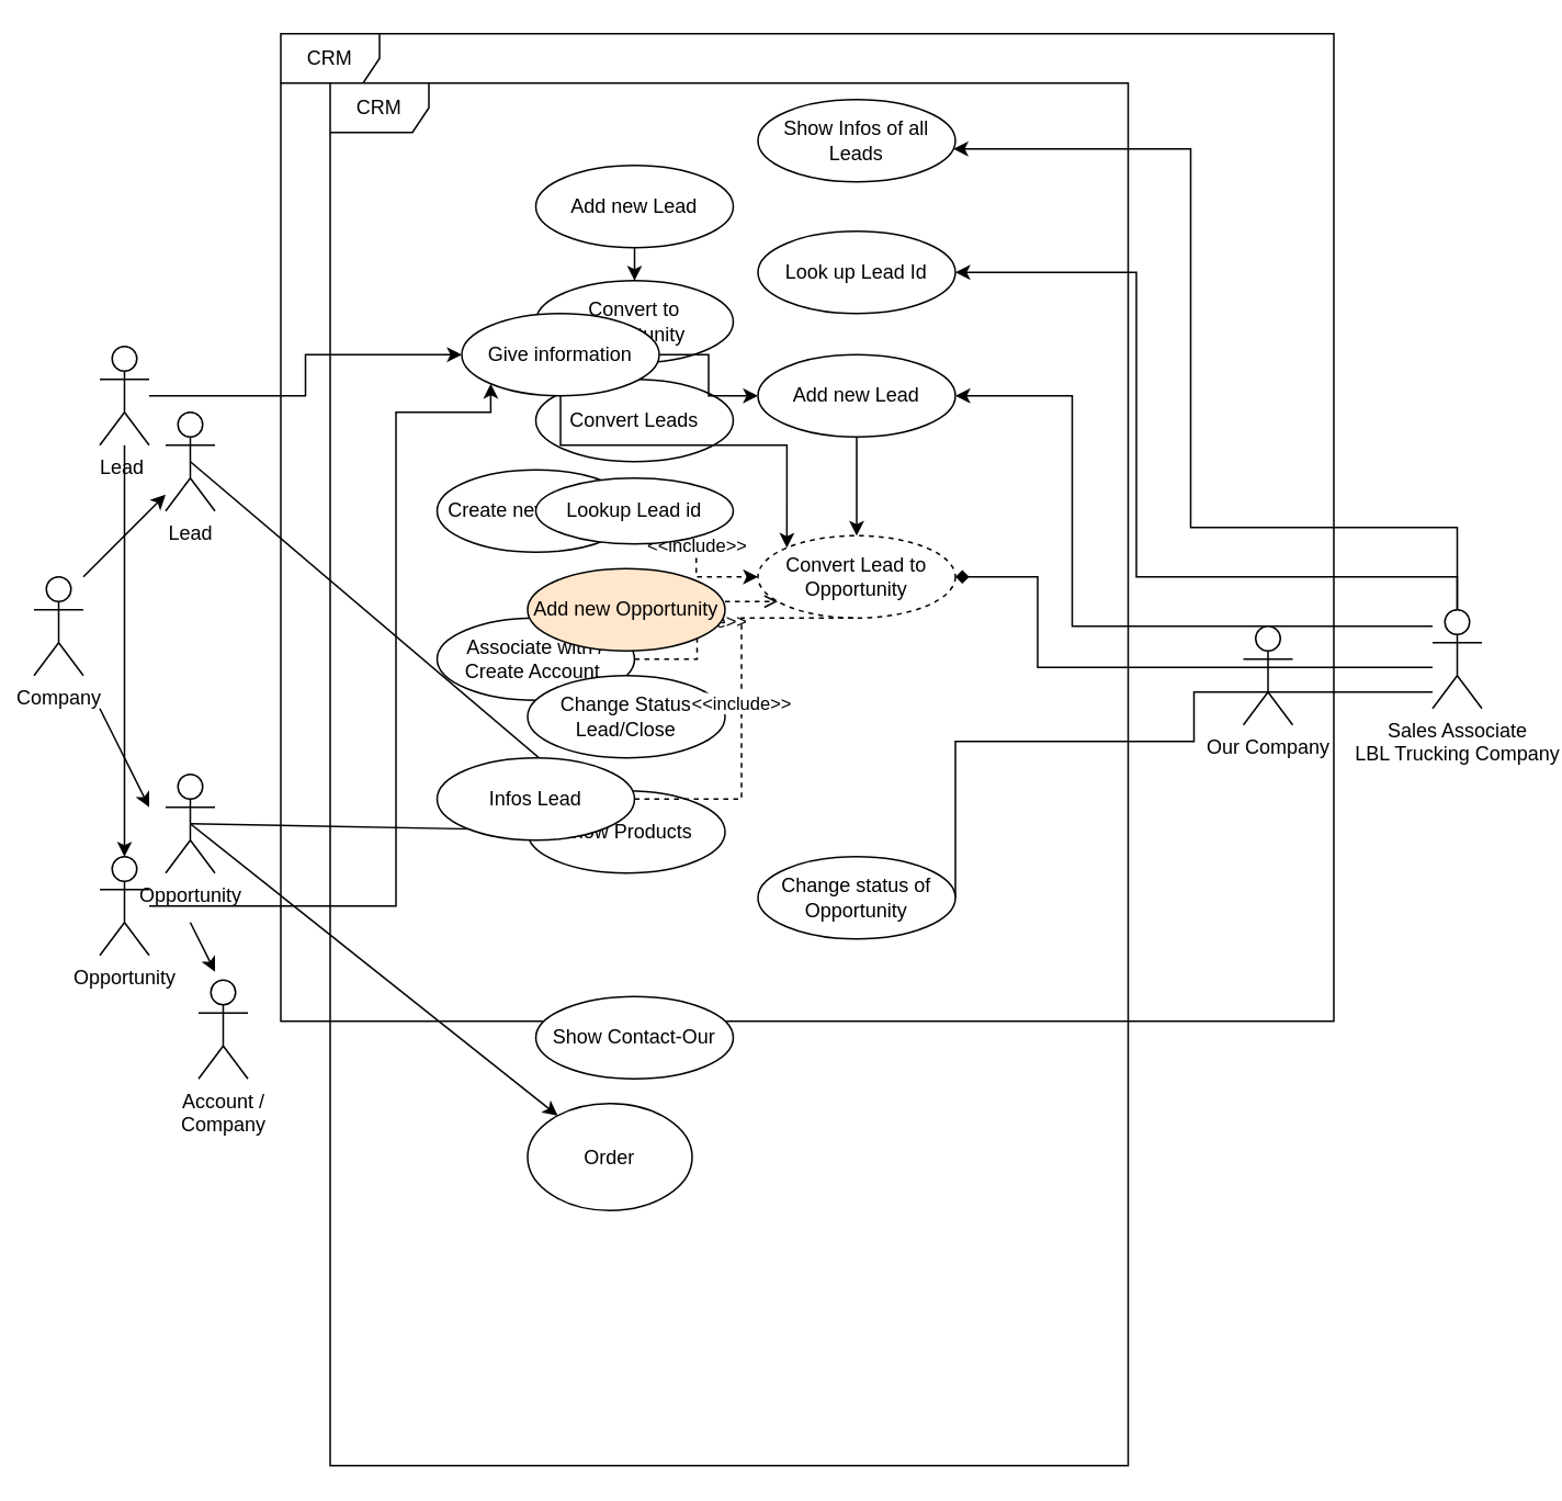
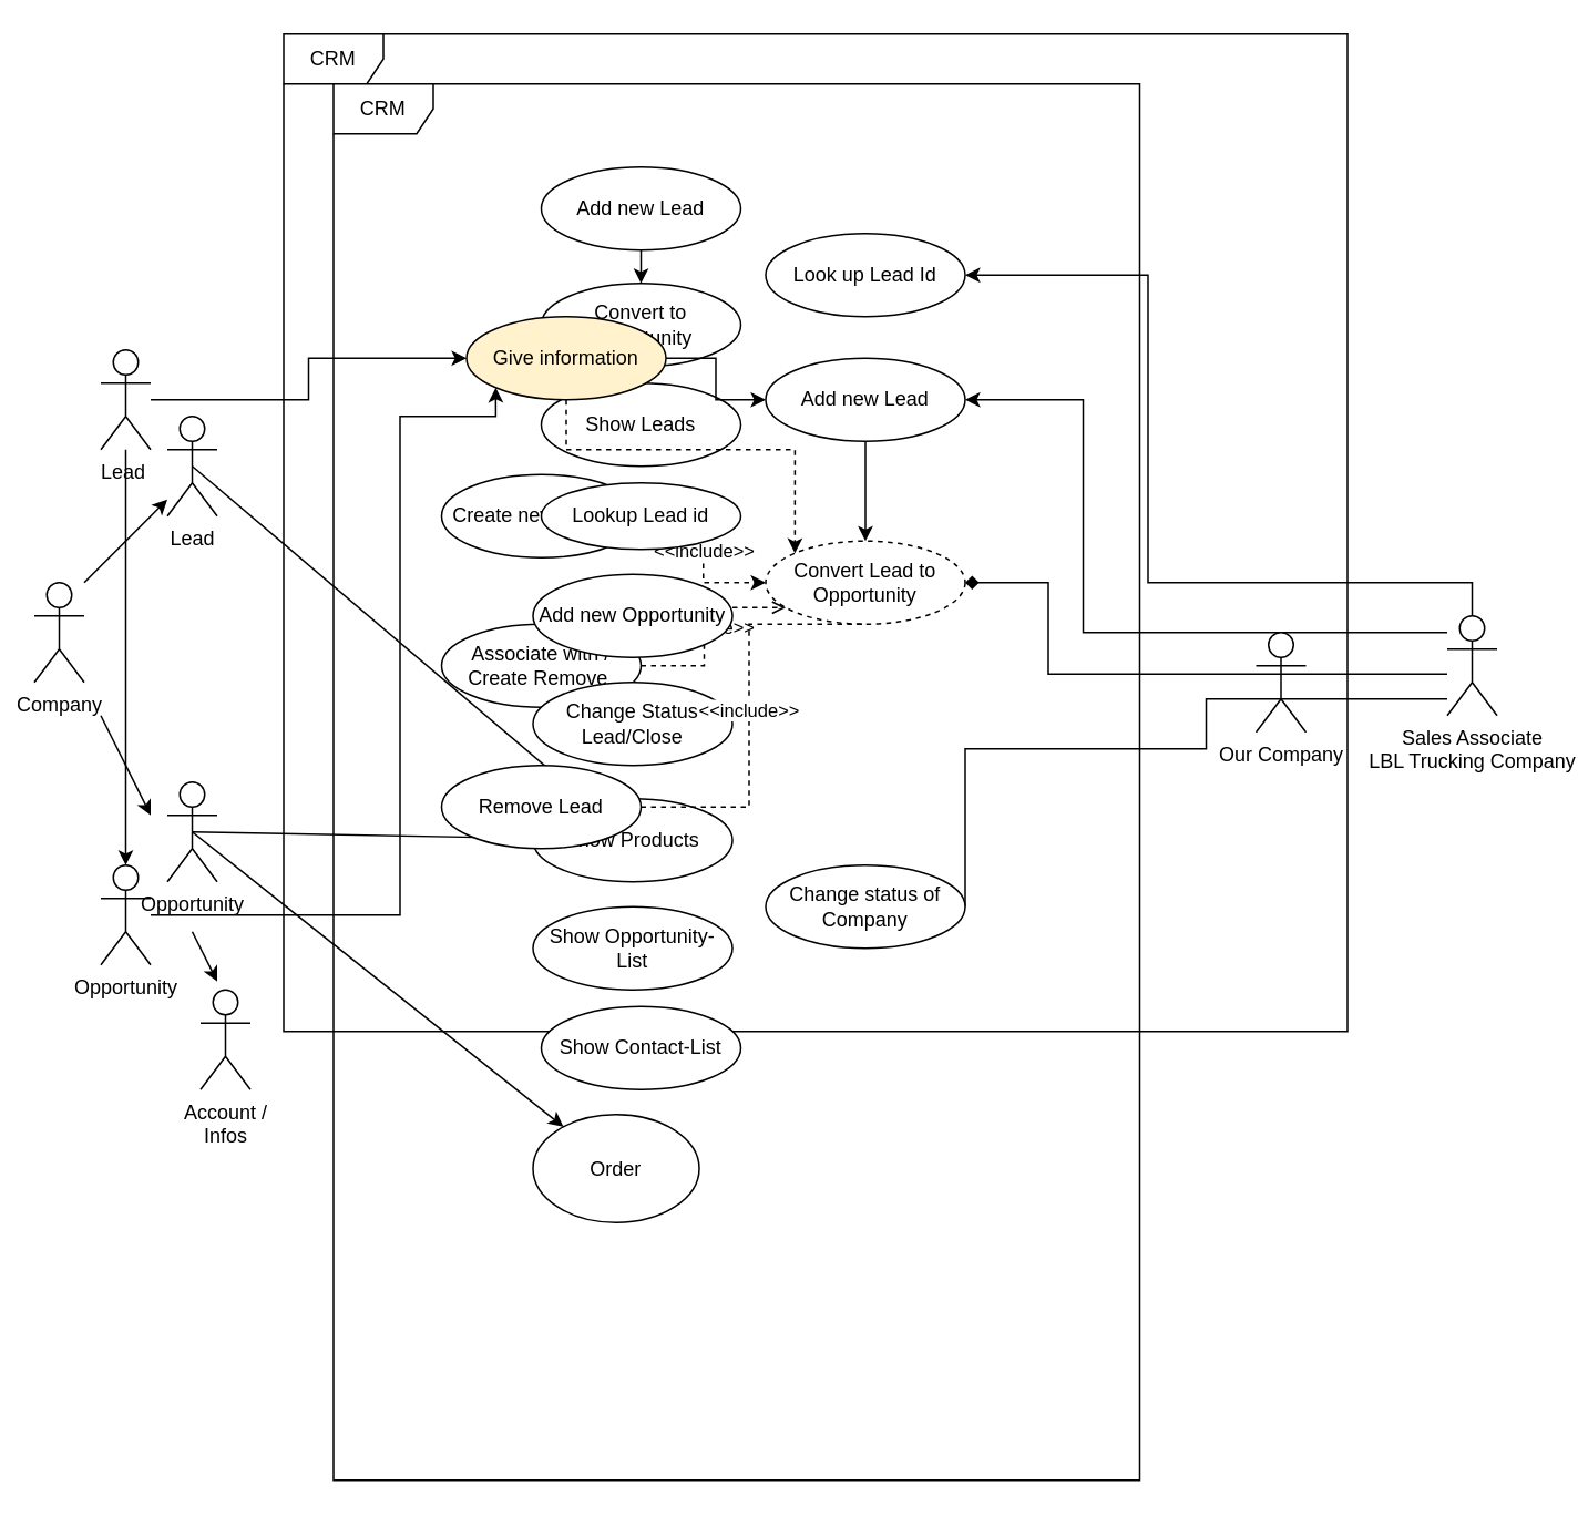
- <mxCell id="30" value="Show Infos of all Leads" style="ellipse;whiteSpace=wrap;html=1;" vertex="1" parent="1"><mxGeometry x="460" y="60" width="120" height="50" as="geometry" /></mxCell>
- <mxCell id="51" value="Give information" style="ellipse;whiteSpace=wrap;html=1;" vertex="1" parent="1"><mxGeometry x="280" y="190" width="120" height="50" as="geometry" /></mxCell>
+ <mxCell id="51" value="Give information" style="ellipse;whiteSpace=wrap;html=1;fillColor=#fff2cc;" vertex="1" parent="1"><mxGeometry x="280" y="190" width="120" height="50" as="geometry" /></mxCell>
- <mxCell id="8" style="edgeStyle=orthogonalEdgeStyle;rounded=0;orthogonalLoop=1;jettySize=auto;html=1;" edge="1" parent="1" source="14" target="30"><mxGeometry relative="1" as="geometry"><Array as="points"><mxPoint x="885" y="320" /><mxPoint x="723" y="320" /><mxPoint x="723" y="90" /></Array></mxGeometry></mxCell>
- <mxCell id="25" value="Convert Leads" style="ellipse;whiteSpace=wrap;html=1;" vertex="1" parent="1"><mxGeometry x="325" y="230" width="120" height="50" as="geometry" /></mxCell>
+ <mxCell id="25" value="Show Leads" style="ellipse;whiteSpace=wrap;html=1;" vertex="1" parent="1"><mxGeometry x="325" y="230" width="120" height="50" as="geometry" /></mxCell>
- <mxCell id="50" style="edgeStyle=orthogonalEdgeStyle;rounded=0;orthogonalLoop=1;jettySize=auto;html=1;entryX=0;entryY=0;entryDx=0;entryDy=0;" edge="1" parent="1" source="51" target="18"><mxGeometry relative="1" as="geometry"><Array as="points"><mxPoint x="340" y="270" /><mxPoint x="478" y="270" /></Array></mxGeometry></mxCell>
+ <mxCell id="50" style="edgeStyle=orthogonalEdgeStyle;rounded=0;orthogonalLoop=1;jettySize=auto;html=1;entryX=0;entryY=0;entryDx=0;entryDy=0;dashed=1;" edge="1" parent="1" source="51" target="18"><mxGeometry relative="1" as="geometry"><Array as="points"><mxPoint x="340" y="270" /><mxPoint x="478" y="270" /></Array></mxGeometry></mxCell>
- <mxCell id="33" value="Add new Opportunity" style="ellipse;whiteSpace=wrap;html=1;fillColor=#ffe6cc;" vertex="1" parent="1"><mxGeometry x="320" y="345" width="120" height="50" as="geometry" /></mxCell>
+ <mxCell id="33" value="Add new Opportunity" style="ellipse;whiteSpace=wrap;html=1;" vertex="1" parent="1"><mxGeometry x="320" y="345" width="120" height="50" as="geometry" /></mxCell>
- <mxCell id="28" value="Associate with / Create Account&amp;nbsp;" style="ellipse;whiteSpace=wrap;html=1;" vertex="1" parent="1"><mxGeometry x="265" y="375" width="120" height="50" as="geometry" /></mxCell>
+ <mxCell id="28" value="Associate with / Create Remove&amp;nbsp;" style="ellipse;whiteSpace=wrap;html=1;" vertex="1" parent="1"><mxGeometry x="265" y="375" width="120" height="50" as="geometry" /></mxCell>
- <mxCell id="48" value="Infos Lead" style="ellipse;whiteSpace=wrap;html=1;" vertex="1" parent="1"><mxGeometry x="265" y="460" width="120" height="50" as="geometry" /></mxCell>
+ <mxCell id="48" value="Remove Lead" style="ellipse;whiteSpace=wrap;html=1;" vertex="1" parent="1"><mxGeometry x="265" y="460" width="120" height="50" as="geometry" /></mxCell>
- <mxCell id="42" value="Change status of Opportunity" style="ellipse;whiteSpace=wrap;html=1;" vertex="1" parent="1"><mxGeometry x="460" y="520" width="120" height="50" as="geometry" /></mxCell>
+ <mxCell id="42" value="Change status of Company" style="ellipse;whiteSpace=wrap;html=1;" vertex="1" parent="1"><mxGeometry x="460" y="520" width="120" height="50" as="geometry" /></mxCell>
+ <mxCell id="43" value="Show Opportunity-List" style="ellipse;whiteSpace=wrap;html=1;" vertex="1" parent="1"><mxGeometry x="320" y="545" width="120" height="50" as="geometry" /></mxCell>
- <mxCell id="45" value="Show Contact-Our" style="ellipse;whiteSpace=wrap;html=1;" vertex="1" parent="1"><mxGeometry x="325" y="605" width="120" height="50" as="geometry" /></mxCell>
+ <mxCell id="45" value="Show Contact-List" style="ellipse;whiteSpace=wrap;html=1;" vertex="1" parent="1"><mxGeometry x="325" y="605" width="120" height="50" as="geometry" /></mxCell>
- <mxCell id="39" value="Account / &lt;br&gt;Company" style="shape=umlActor;verticalLabelPosition=bottom;verticalAlign=top;html=1;" vertex="1" parent="1"><mxGeometry x="120" y="595" width="30" height="60" as="geometry" /></mxCell>
+ <mxCell id="39" value="Account / &lt;br&gt;Infos" style="shape=umlActor;verticalLabelPosition=bottom;verticalAlign=top;html=1;" vertex="1" parent="1"><mxGeometry x="120" y="595" width="30" height="60" as="geometry" /></mxCell>
